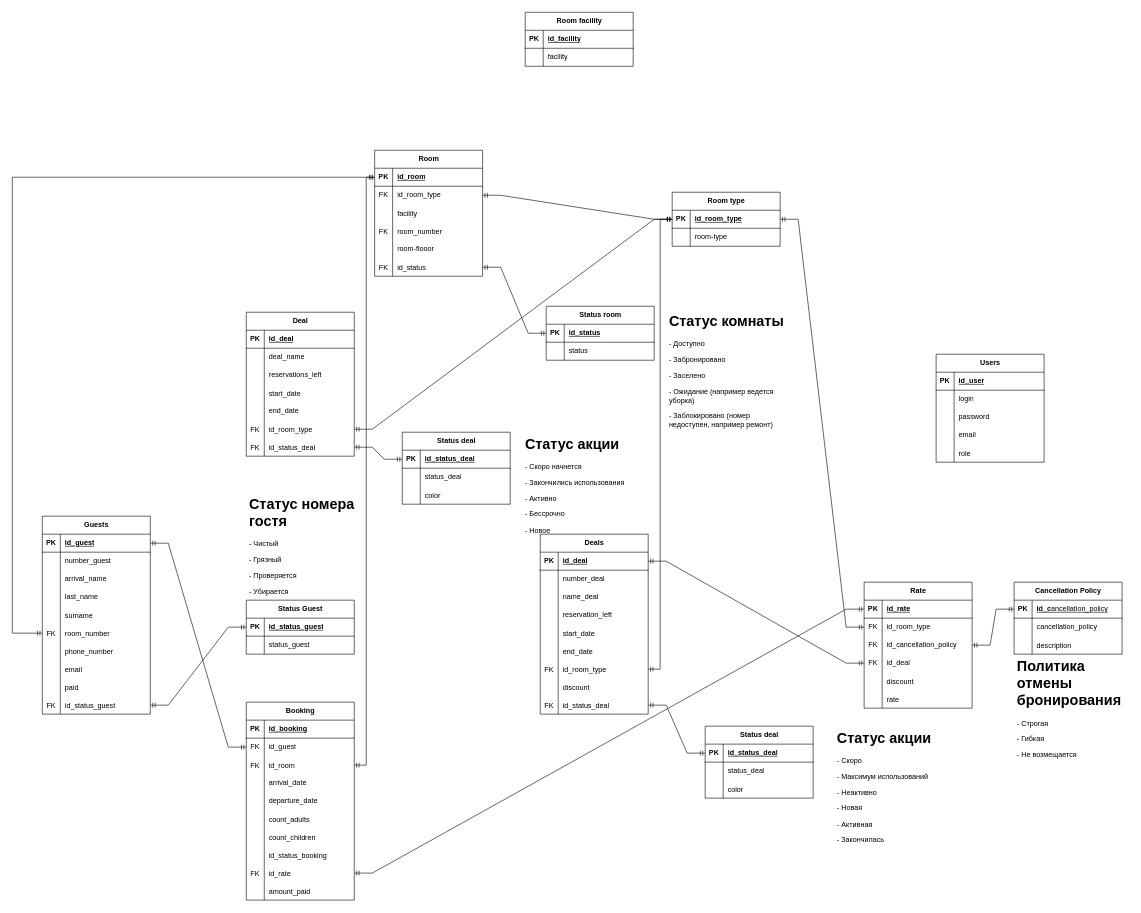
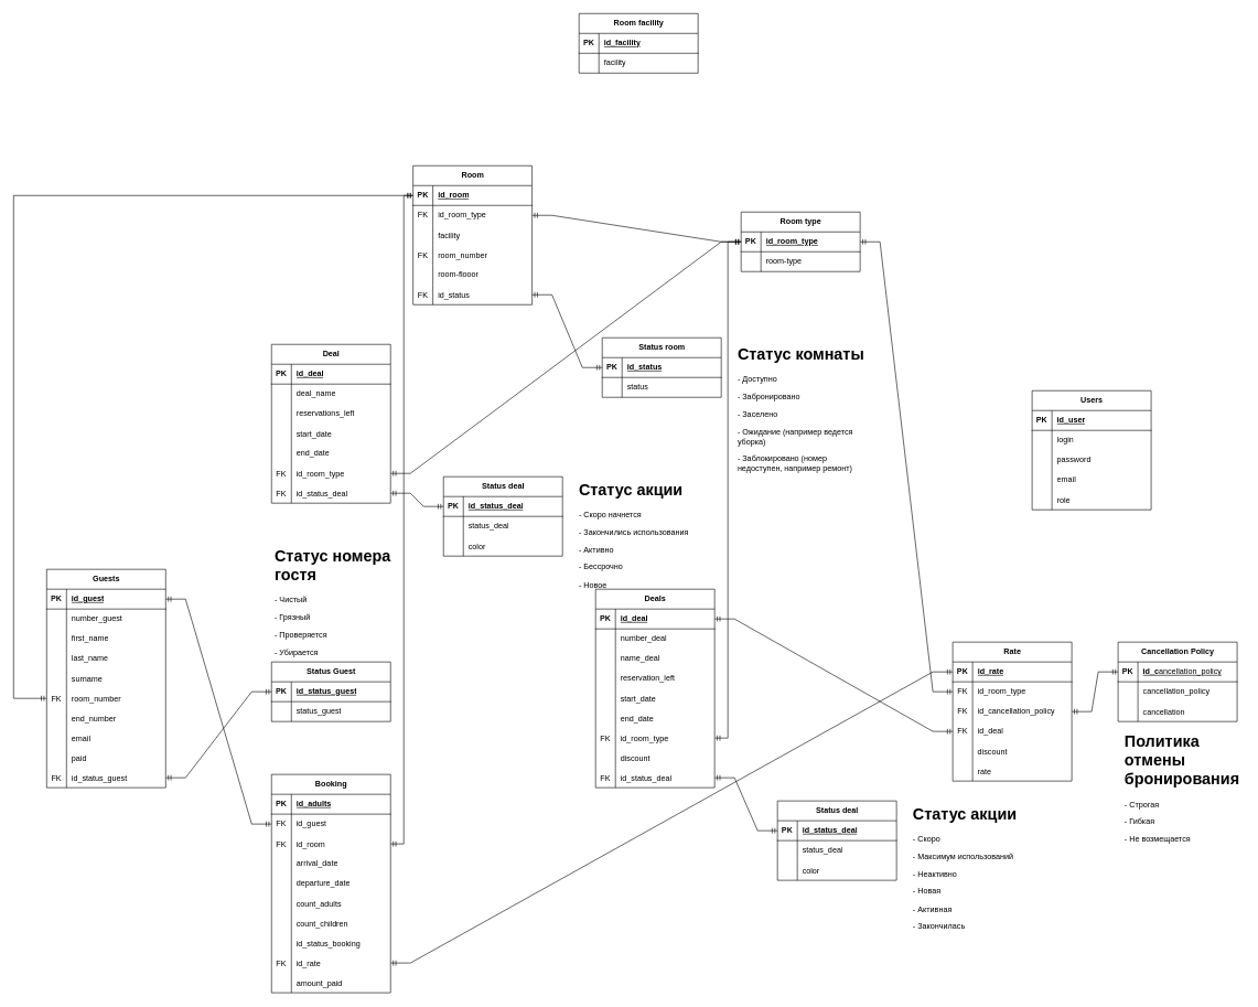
- <mxCell id="89" value="arrival_name" style="shape=partialRectangle;connectable=0;fillColor=none;top=0;left=0;bottom=0;right=0;align=left;spacingLeft=6;overflow=hidden;whiteSpace=wrap;html=1;" parent="87" vertex="1"><mxGeometry x="30" width="150" height="30" as="geometry"><mxRectangle width="150" height="30" as="alternateBounds" /></mxGeometry></mxCell>
+ <mxCell id="89" value="first_name" style="shape=partialRectangle;connectable=0;fillColor=none;top=0;left=0;bottom=0;right=0;align=left;spacingLeft=6;overflow=hidden;whiteSpace=wrap;html=1;" parent="87" vertex="1"><mxGeometry x="30" width="150" height="30" as="geometry"><mxRectangle width="150" height="30" as="alternateBounds" /></mxGeometry></mxCell>
- <mxCell id="183" value="description" style="shape=partialRectangle;connectable=0;fillColor=none;top=0;left=0;bottom=0;right=0;align=left;spacingLeft=6;overflow=hidden;" parent="181" vertex="1"><mxGeometry x="30" width="150" height="30" as="geometry"><mxRectangle width="150" height="30" as="alternateBounds" /></mxGeometry></mxCell>
+ <mxCell id="183" value="cancellation" style="shape=partialRectangle;connectable=0;fillColor=none;top=0;left=0;bottom=0;right=0;align=left;spacingLeft=6;overflow=hidden;" parent="181" vertex="1"><mxGeometry x="30" width="150" height="30" as="geometry"><mxRectangle width="150" height="30" as="alternateBounds" /></mxGeometry></mxCell>
- <mxCell id="101" value="phone_number" style="shape=partialRectangle;connectable=0;fillColor=none;top=0;left=0;bottom=0;right=0;align=left;spacingLeft=6;overflow=hidden;" parent="99" vertex="1"><mxGeometry x="30" width="150" height="30" as="geometry"><mxRectangle width="150" height="30" as="alternateBounds" /></mxGeometry></mxCell>
+ <mxCell id="101" value="end_number" style="shape=partialRectangle;connectable=0;fillColor=none;top=0;left=0;bottom=0;right=0;align=left;spacingLeft=6;overflow=hidden;" parent="99" vertex="1"><mxGeometry x="30" width="150" height="30" as="geometry"><mxRectangle width="150" height="30" as="alternateBounds" /></mxGeometry></mxCell>
- <mxCell id="184" value="&lt;h1&gt;Политика отмены бронирования&lt;/h1&gt;&lt;p&gt;- Строгая&lt;/p&gt;&lt;p&gt;- Гибкая&lt;/p&gt;&lt;p&gt;- Не возмещается&lt;/p&gt;" style="text;html=1;strokeColor=none;fillColor=none;spacing=5;spacingTop=-20;whiteSpace=wrap;overflow=hidden;rounded=0;" parent="1" vertex="1"><mxGeometry x="1690" y="1090" width="190" height="200" as="geometry" /></mxCell>
+ <mxCell id="184" value="&lt;h1&gt;Политика отмены бронирования&lt;/h1&gt;&lt;p&gt;- Строгая&lt;/p&gt;&lt;p&gt;- Гибкая&lt;/p&gt;&lt;p&gt;- Не возмещается&lt;/p&gt;" style="text;html=1;strokeColor=none;fillColor=none;spacing=5;spacingTop=-20;whiteSpace=wrap;overflow=hidden;rounded=0;" parent="1" vertex="1"><mxGeometry x="1695" y="1100" width="190" height="200" as="geometry" /></mxCell>
- <mxCell id="191" value="id_booking" style="shape=partialRectangle;connectable=0;fillColor=none;top=0;left=0;bottom=0;right=0;align=left;spacingLeft=6;fontStyle=5;overflow=hidden;whiteSpace=wrap;html=1;" parent="189" vertex="1"><mxGeometry x="30" width="150" height="30" as="geometry"><mxRectangle width="150" height="30" as="alternateBounds" /></mxGeometry></mxCell>
+ <mxCell id="191" value="id_adults" style="shape=partialRectangle;connectable=0;fillColor=none;top=0;left=0;bottom=0;right=0;align=left;spacingLeft=6;fontStyle=5;overflow=hidden;whiteSpace=wrap;html=1;" parent="189" vertex="1"><mxGeometry x="30" width="150" height="30" as="geometry"><mxRectangle width="150" height="30" as="alternateBounds" /></mxGeometry></mxCell>
- <mxCell id="172" value="&lt;h1&gt;Статус акции&lt;/h1&gt;&lt;p&gt;- Скоро&lt;/p&gt;&lt;p&gt;- Максимум использований&lt;/p&gt;&lt;p&gt;- Неактивно&lt;/p&gt;&lt;p&gt;- Новая&lt;/p&gt;&lt;p&gt;- Активная&lt;br&gt;&lt;/p&gt;&lt;p&gt;- Закончилась&lt;/p&gt;" style="text;html=1;strokeColor=none;fillColor=none;spacing=5;spacingTop=-20;whiteSpace=wrap;overflow=hidden;rounded=0;" parent="1" vertex="1"><mxGeometry x="1390" y="1210" width="190" height="200" as="geometry" /></mxCell>
+ <mxCell id="172" value="&lt;h1&gt;Статус акции&lt;/h1&gt;&lt;p&gt;- Скоро&lt;/p&gt;&lt;p&gt;- Максимум использований&lt;/p&gt;&lt;p&gt;- Неактивно&lt;/p&gt;&lt;p&gt;- Новая&lt;/p&gt;&lt;p&gt;- Активная&lt;br&gt;&lt;/p&gt;&lt;p&gt;- Закончилась&lt;/p&gt;" style="text;html=1;strokeColor=none;fillColor=none;spacing=5;spacingTop=-20;whiteSpace=wrap;overflow=hidden;rounded=0;" parent="1" vertex="1"><mxGeometry x="1375" y="1210" width="190" height="200" as="geometry" /></mxCell>
